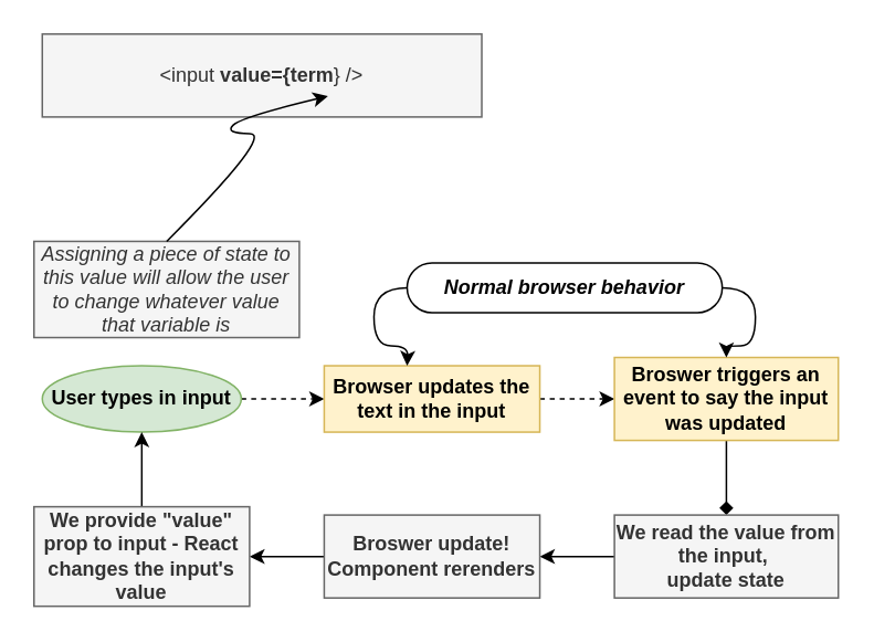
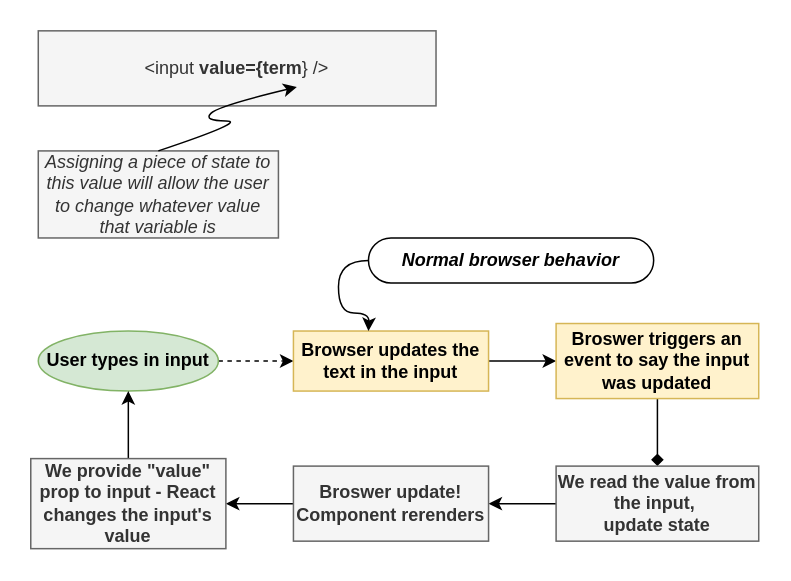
- <mxCell id="20" value="&lt;i&gt;Assigning a piece of state to this value will allow the user to change whatever value that variable is&lt;/i&gt;" style="rounded=0;whiteSpace=wrap;html=1;fillColor=#f5f5f5;fontColor=#333333;strokeColor=#666666;" vertex="1" parent="1"><mxGeometry x="20" y="145" width="160" height="58" as="geometry" /></mxCell>
+ <mxCell id="20" value="&lt;i&gt;Assigning a piece of state to this value will allow the user to change whatever value that variable is&lt;/i&gt;" style="rounded=0;whiteSpace=wrap;html=1;fillColor=#f5f5f5;fontColor=#333333;strokeColor=#666666;" vertex="1" parent="1"><mxGeometry x="25" y="100" width="160" height="58" as="geometry" /></mxCell>
- <mxCell id="16" style="edgeStyle=orthogonalEdgeStyle;orthogonalLoop=1;jettySize=auto;html=1;exitX=1;exitY=0.5;exitDx=0;exitDy=0;entryX=0.5;entryY=0;entryDx=0;entryDy=0;curved=1;" edge="1" parent="1" source="18" target="7"><mxGeometry relative="1" as="geometry" /></mxCell>
- <mxCell id="4" style="edgeStyle=orthogonalEdgeStyle;rounded=0;orthogonalLoop=1;jettySize=auto;html=1;entryX=0;entryY=0.5;entryDx=0;entryDy=0;dashed=1;" edge="1" parent="1" source="5" target="7"><mxGeometry relative="1" as="geometry" /></mxCell>
+ <mxCell id="4" style="edgeStyle=orthogonalEdgeStyle;rounded=0;orthogonalLoop=1;jettySize=auto;html=1;entryX=0;entryY=0.5;entryDx=0;entryDy=0;" edge="1" parent="1" source="5" target="7"><mxGeometry relative="1" as="geometry" /></mxCell>
